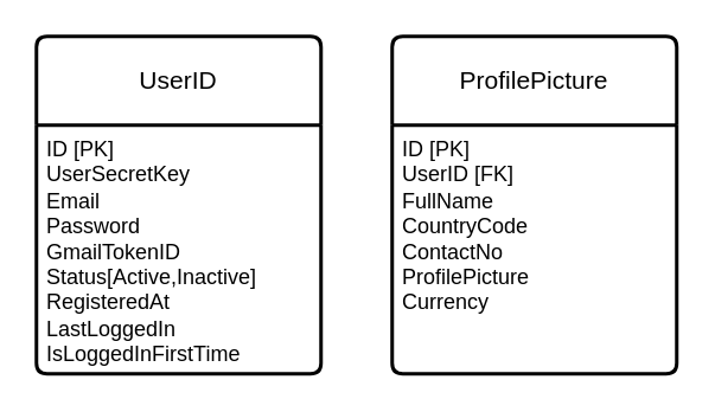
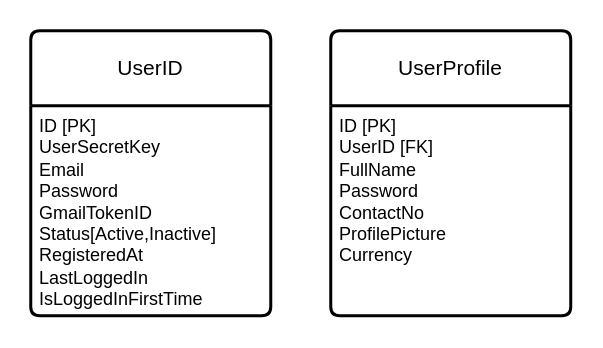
- <mxCell id="4" value="ProfilePicture" style="swimlane;childLayout=stackLayout;horizontal=1;startSize=50;horizontalStack=0;rounded=1;fontSize=14;fontStyle=0;strokeWidth=2;resizeParent=0;resizeLast=1;shadow=0;dashed=0;align=center;arcSize=4;whiteSpace=wrap;html=1;" vertex="1" parent="1"><mxGeometry x="220" y="20" width="160" height="190" as="geometry"><mxRectangle x="120" y="180" width="80" height="50" as="alternateBounds" /></mxGeometry></mxCell>
+ <mxCell id="4" value="UserProfile" style="swimlane;childLayout=stackLayout;horizontal=1;startSize=50;horizontalStack=0;rounded=1;fontSize=14;fontStyle=0;strokeWidth=2;resizeParent=0;resizeLast=1;shadow=0;dashed=0;align=center;arcSize=4;whiteSpace=wrap;html=1;" vertex="1" parent="1"><mxGeometry x="220" y="20" width="160" height="190" as="geometry"><mxRectangle x="120" y="180" width="80" height="50" as="alternateBounds" /></mxGeometry></mxCell>
- <mxCell id="5" value="ID [PK]&lt;br&gt;UserID [FK]&lt;br&gt;&lt;div&gt;FullName&lt;/div&gt;&lt;div&gt;CountryCode&lt;/div&gt;&lt;div&gt;ContactNo&lt;/div&gt;&lt;div&gt;ProfilePicture&lt;/div&gt;&lt;div&gt;Currency&lt;/div&gt;" style="align=left;strokeColor=none;fillColor=none;spacingLeft=4;fontSize=12;verticalAlign=top;resizable=0;rotatable=0;part=1;html=1;" vertex="1" parent="4"><mxGeometry y="50" width="160" height="140" as="geometry" /></mxCell>
+ <mxCell id="5" value="ID [PK]&lt;br&gt;UserID [FK]&lt;br&gt;&lt;div&gt;FullName&lt;/div&gt;&lt;div&gt;Password&lt;/div&gt;&lt;div&gt;ContactNo&lt;/div&gt;&lt;div&gt;ProfilePicture&lt;/div&gt;&lt;div&gt;Currency&lt;/div&gt;" style="align=left;strokeColor=none;fillColor=none;spacingLeft=4;fontSize=12;verticalAlign=top;resizable=0;rotatable=0;part=1;html=1;" vertex="1" parent="4"><mxGeometry y="50" width="160" height="140" as="geometry" /></mxCell>
